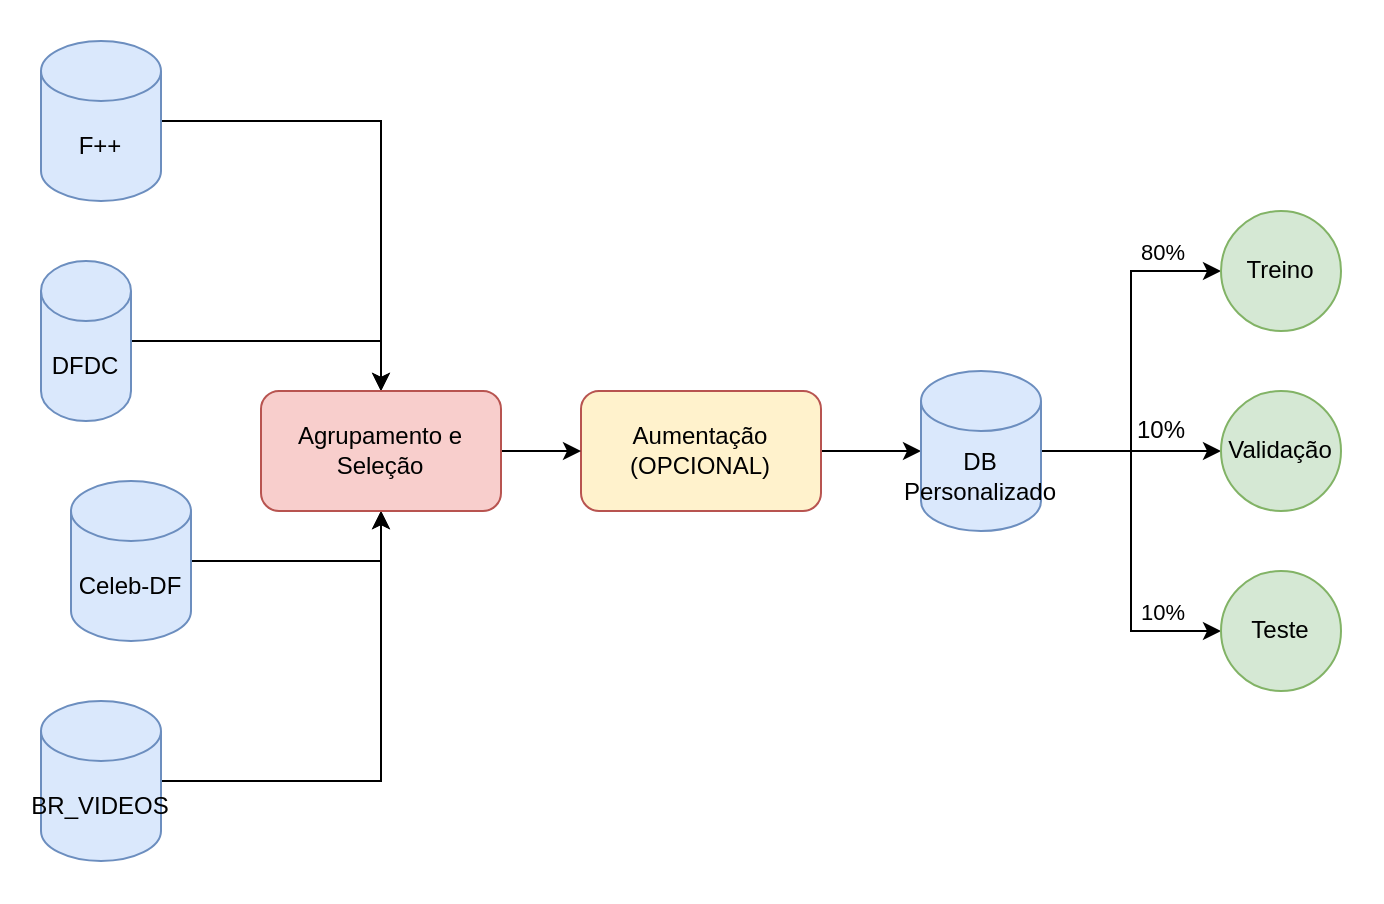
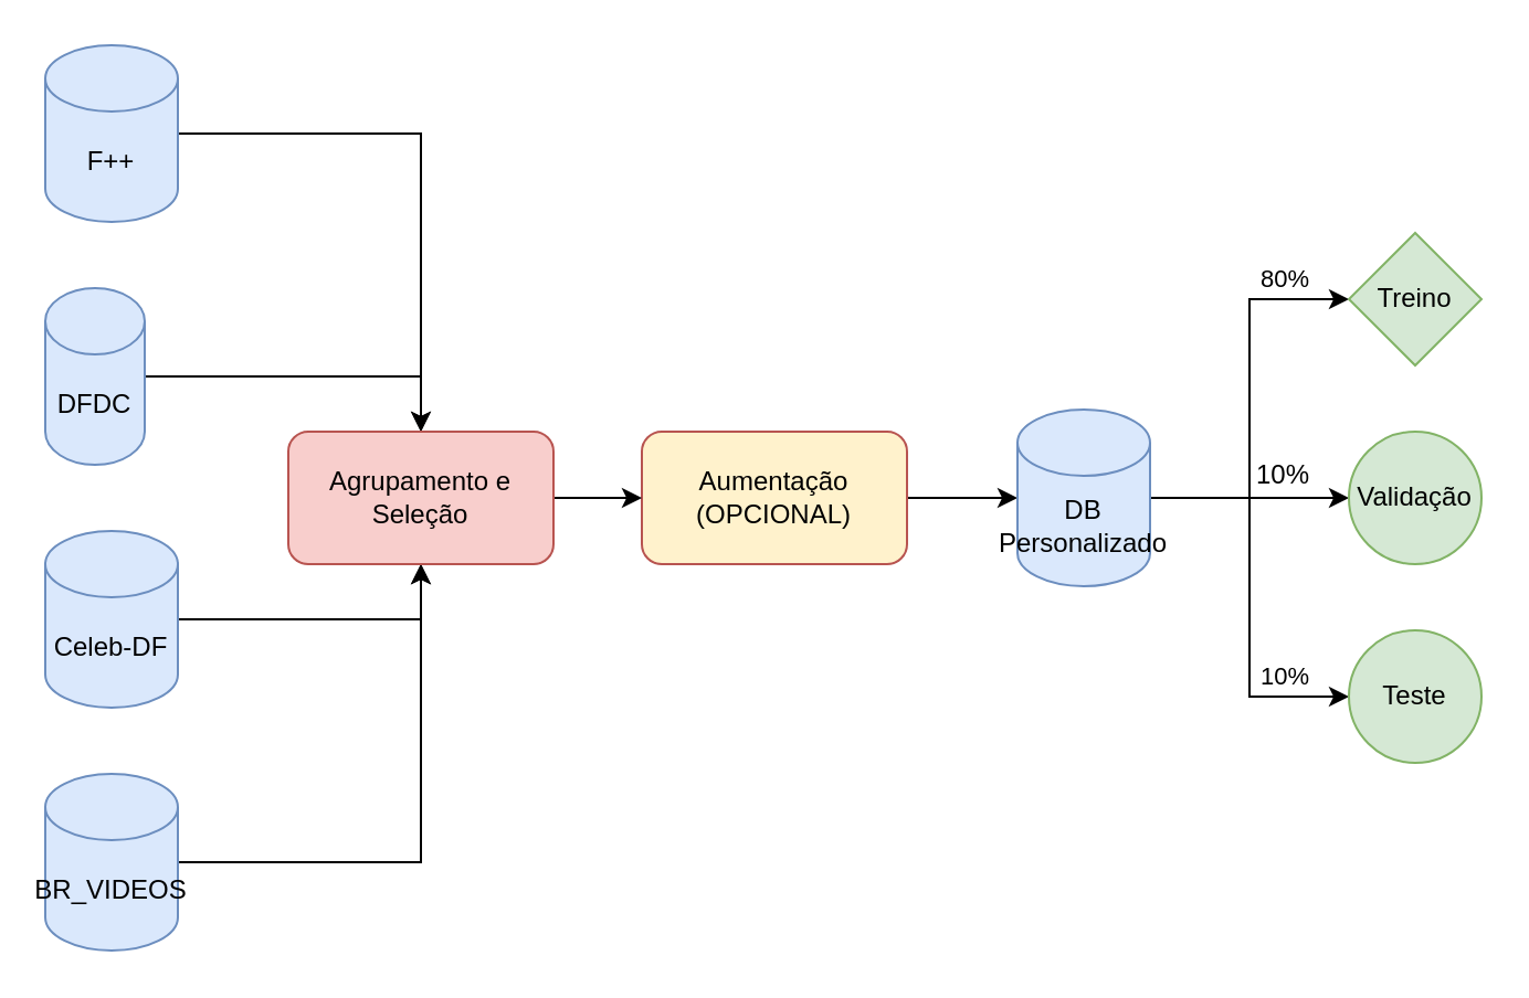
- <mxCell id="18" value="Treino" style="ellipse;whiteSpace=wrap;html=1;aspect=fixed;fillColor=#d5e8d4;strokeColor=#82b366;" vertex="1" parent="1"><mxGeometry x="610" y="105" width="60" height="60" as="geometry" /></mxCell>
+ <mxCell id="18" value="Treino" style="rhombus;whiteSpace=wrap;html=1;aspect=fixed;fillColor=#d5e8d4;strokeColor=#82b366;" vertex="1" parent="1"><mxGeometry x="610" y="105" width="60" height="60" as="geometry" /></mxCell>
- <mxCell id="7" value="Celeb-DF" style="shape=cylinder3;whiteSpace=wrap;html=1;boundedLbl=1;backgroundOutline=1;size=15;fillColor=#dae8fc;strokeColor=#6c8ebf;" vertex="1" parent="1"><mxGeometry x="35" y="240" width="60" height="80" as="geometry" /></mxCell>
+ <mxCell id="7" value="Celeb-DF" style="shape=cylinder3;whiteSpace=wrap;html=1;boundedLbl=1;backgroundOutline=1;size=15;fillColor=#dae8fc;strokeColor=#6c8ebf;" vertex="1" parent="1"><mxGeometry x="20" y="240" width="60" height="80" as="geometry" /></mxCell>
